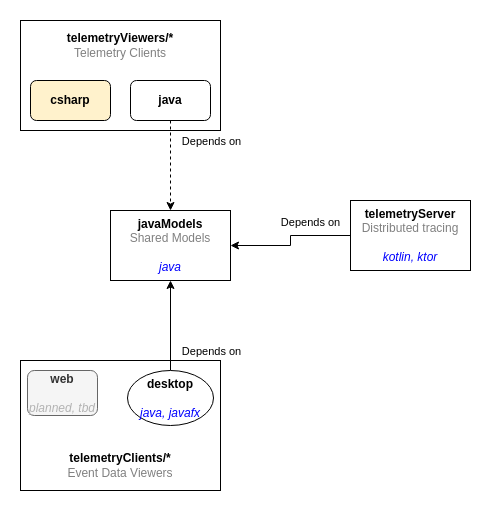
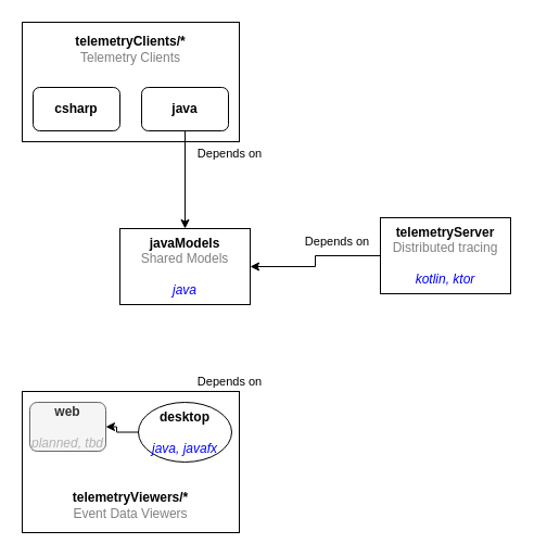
- <mxCell id="4" value="&lt;b&gt;telemetryViewers/*&lt;br style=&quot;&quot;&gt;&lt;/b&gt;&lt;div style=&quot;&quot;&gt;&lt;font color=&quot;#808080&quot;&gt;Telemetry Clients&lt;/font&gt;&lt;/div&gt;" style="text;html=1;align=center;verticalAlign=middle;whiteSpace=wrap;rounded=0;" vertex="1" parent="2"><mxGeometry x="20" y="10" width="160" height="30" as="geometry" /></mxCell>
+ <mxCell id="4" value="&lt;b&gt;telemetryClients/*&lt;br style=&quot;&quot;&gt;&lt;/b&gt;&lt;div style=&quot;&quot;&gt;&lt;font color=&quot;#808080&quot;&gt;Telemetry Clients&lt;/font&gt;&lt;/div&gt;" style="text;html=1;align=center;verticalAlign=middle;whiteSpace=wrap;rounded=0;" vertex="1" parent="2"><mxGeometry x="20" y="10" width="160" height="30" as="geometry" /></mxCell>
- <mxCell id="12" value="csharp" style="rounded=1;whiteSpace=wrap;html=1;fontStyle=1;fillColor=#fff2cc;" vertex="1" parent="1"><mxGeometry x="30" y="80" width="80" height="40" as="geometry" /></mxCell>
+ <mxCell id="12" value="csharp" style="rounded=1;whiteSpace=wrap;html=1;fontStyle=1" vertex="1" parent="1"><mxGeometry x="30" y="80" width="80" height="40" as="geometry" /></mxCell>
- <mxCell id="9" style="edgeStyle=orthogonalEdgeStyle;rounded=0;orthogonalLoop=1;jettySize=auto;html=1;entryX=0.5;entryY=0;entryDx=0;entryDy=0;dashed=1;" edge="1" parent="1" source="11" target="8"><mxGeometry relative="1" as="geometry" /></mxCell>
+ <mxCell id="9" style="edgeStyle=orthogonalEdgeStyle;rounded=0;orthogonalLoop=1;jettySize=auto;html=1;entryX=0.5;entryY=0;entryDx=0;entryDy=0;" edge="1" parent="1" source="11" target="8"><mxGeometry relative="1" as="geometry" /></mxCell>
- <mxCell id="15" style="edgeStyle=orthogonalEdgeStyle;rounded=0;orthogonalLoop=1;jettySize=auto;html=1;entryX=0.5;entryY=1;entryDx=0;entryDy=0;" edge="1" parent="1" source="16" target="8"><mxGeometry relative="1" as="geometry" /></mxCell>
+ <mxCell id="15" style="edgeStyle=orthogonalEdgeStyle;rounded=0;orthogonalLoop=1;jettySize=auto;html=1;" edge="1" parent="1" source="16" target="17"><mxGeometry relative="1" as="geometry" /></mxCell>
- <mxCell id="14" value="&lt;div&gt;&lt;b&gt;telemetryClients/*&lt;/b&gt;&lt;span style=&quot;font-weight: 700;&quot;&gt;&lt;br&gt;&lt;/span&gt;&lt;/div&gt;&lt;font color=&quot;#808080&quot;&gt;Event Data Viewers&lt;/font&gt;" style="text;html=1;align=center;verticalAlign=middle;whiteSpace=wrap;rounded=0;" vertex="1" parent="1"><mxGeometry x="40" y="450" width="160" height="30" as="geometry" /></mxCell>
+ <mxCell id="14" value="&lt;div&gt;&lt;b&gt;telemetryViewers/*&lt;/b&gt;&lt;span style=&quot;font-weight: 700;&quot;&gt;&lt;br&gt;&lt;/span&gt;&lt;/div&gt;&lt;font color=&quot;#808080&quot;&gt;Event Data Viewers&lt;/font&gt;" style="text;html=1;align=center;verticalAlign=middle;whiteSpace=wrap;rounded=0;" vertex="1" parent="1"><mxGeometry x="40" y="450" width="160" height="30" as="geometry" /></mxCell>
